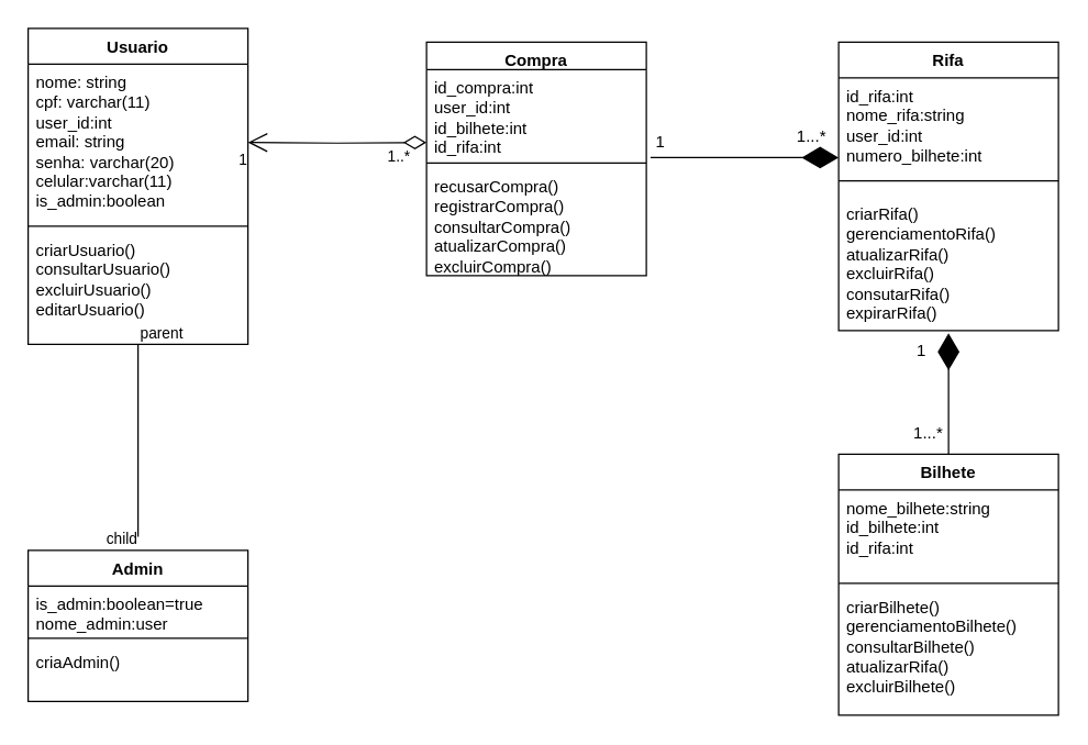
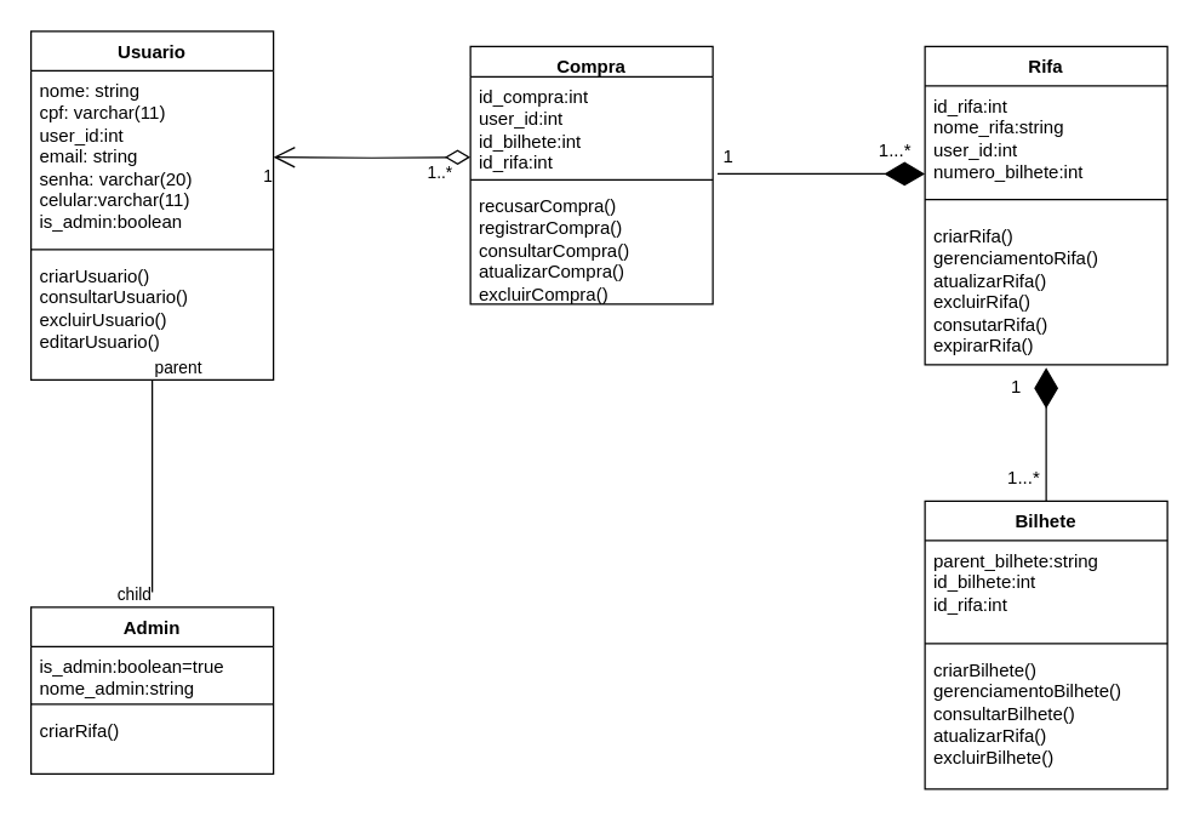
- <mxCell id="25" value="nome_bilhete:string&lt;div&gt;&lt;span style=&quot;background-color: initial;&quot;&gt;id_bilhete:int&lt;/span&gt;&lt;/div&gt;&lt;div&gt;&lt;span style=&quot;background-color: initial;&quot;&gt;id_rifa:int&lt;/span&gt;&lt;/div&gt;&lt;div&gt;&lt;span style=&quot;background-color: initial;&quot;&gt;&lt;br&gt;&lt;/span&gt;&lt;/div&gt;" style="text;strokeColor=none;fillColor=none;align=left;verticalAlign=top;spacingLeft=4;spacingRight=4;overflow=hidden;rotatable=0;points=[[0,0.5],[1,0.5]];portConstraint=eastwest;whiteSpace=wrap;html=1;" vertex="1" parent="24"><mxGeometry y="26" width="160" height="64" as="geometry" /></mxCell>
+ <mxCell id="25" value="parent_bilhete:string&lt;div&gt;&lt;span style=&quot;background-color: initial;&quot;&gt;id_bilhete:int&lt;/span&gt;&lt;/div&gt;&lt;div&gt;&lt;span style=&quot;background-color: initial;&quot;&gt;id_rifa:int&lt;/span&gt;&lt;/div&gt;&lt;div&gt;&lt;span style=&quot;background-color: initial;&quot;&gt;&lt;br&gt;&lt;/span&gt;&lt;/div&gt;" style="text;strokeColor=none;fillColor=none;align=left;verticalAlign=top;spacingLeft=4;spacingRight=4;overflow=hidden;rotatable=0;points=[[0,0.5],[1,0.5]];portConstraint=eastwest;whiteSpace=wrap;html=1;" vertex="1" parent="24"><mxGeometry y="26" width="160" height="64" as="geometry" /></mxCell>
- <mxCell id="10" value="is_admin:boolean=true&lt;div&gt;nome_admin:user&lt;/div&gt;&lt;div&gt;&lt;br&gt;&lt;/div&gt;" style="text;strokeColor=none;fillColor=none;align=left;verticalAlign=top;spacingLeft=4;spacingRight=4;overflow=hidden;rotatable=0;points=[[0,0.5],[1,0.5]];portConstraint=eastwest;whiteSpace=wrap;html=1;" vertex="1" parent="9"><mxGeometry y="26" width="160" height="34" as="geometry" /></mxCell>
+ <mxCell id="10" value="is_admin:boolean=true&lt;div&gt;nome_admin:string&lt;/div&gt;&lt;div&gt;&lt;br&gt;&lt;/div&gt;" style="text;strokeColor=none;fillColor=none;align=left;verticalAlign=top;spacingLeft=4;spacingRight=4;overflow=hidden;rotatable=0;points=[[0,0.5],[1,0.5]];portConstraint=eastwest;whiteSpace=wrap;html=1;" vertex="1" parent="9"><mxGeometry y="26" width="160" height="34" as="geometry" /></mxCell>
- <mxCell id="12" value="&lt;div&gt;criaAdmin()&lt;/div&gt;&lt;div&gt;&lt;br&gt;&lt;/div&gt;" style="text;strokeColor=none;fillColor=none;align=left;verticalAlign=top;spacingLeft=4;spacingRight=4;overflow=hidden;rotatable=0;points=[[0,0.5],[1,0.5]];portConstraint=eastwest;whiteSpace=wrap;html=1;" vertex="1" parent="9"><mxGeometry y="68" width="160" height="42" as="geometry" /></mxCell>
+ <mxCell id="12" value="&lt;div&gt;criarRifa()&lt;/div&gt;&lt;div&gt;&lt;br&gt;&lt;/div&gt;" style="text;strokeColor=none;fillColor=none;align=left;verticalAlign=top;spacingLeft=4;spacingRight=4;overflow=hidden;rotatable=0;points=[[0,0.5],[1,0.5]];portConstraint=eastwest;whiteSpace=wrap;html=1;" vertex="1" parent="9"><mxGeometry y="68" width="160" height="42" as="geometry" /></mxCell>
